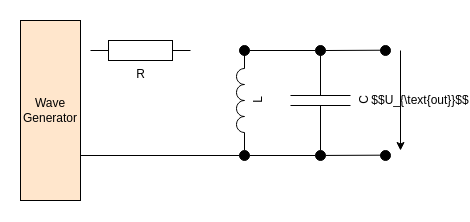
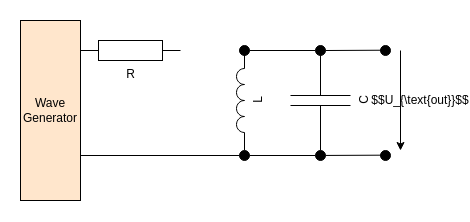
- <mxCell id="2" value="R" style="pointerEvents=1;verticalLabelPosition=bottom;shadow=0;dashed=0;align=center;html=1;verticalAlign=top;shape=mxgraph.electrical.resistors.resistor_1;" vertex="1" parent="1"><mxGeometry x="90" y="40" width="100" height="20" as="geometry" /></mxCell>
+ <mxCell id="2" value="R" style="pointerEvents=1;verticalLabelPosition=bottom;shadow=0;dashed=0;align=center;html=1;verticalAlign=top;shape=mxgraph.electrical.resistors.resistor_1;" vertex="1" parent="1"><mxGeometry x="80" y="40" width="100" height="20" as="geometry" /></mxCell>
